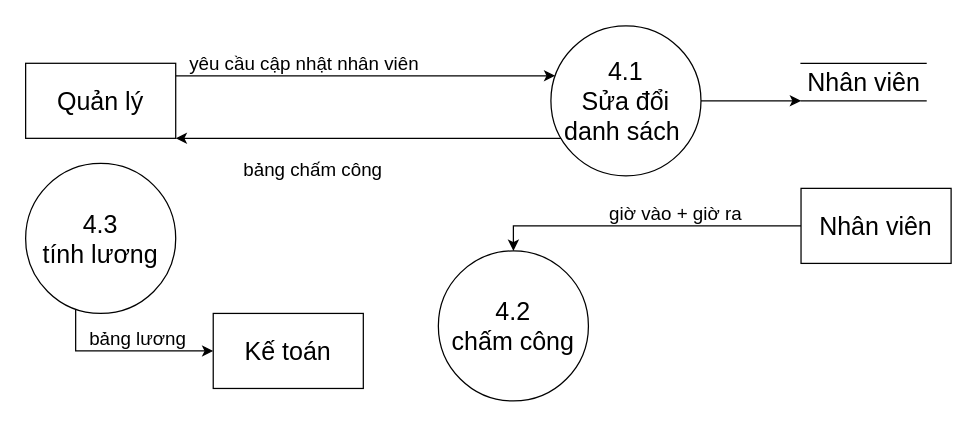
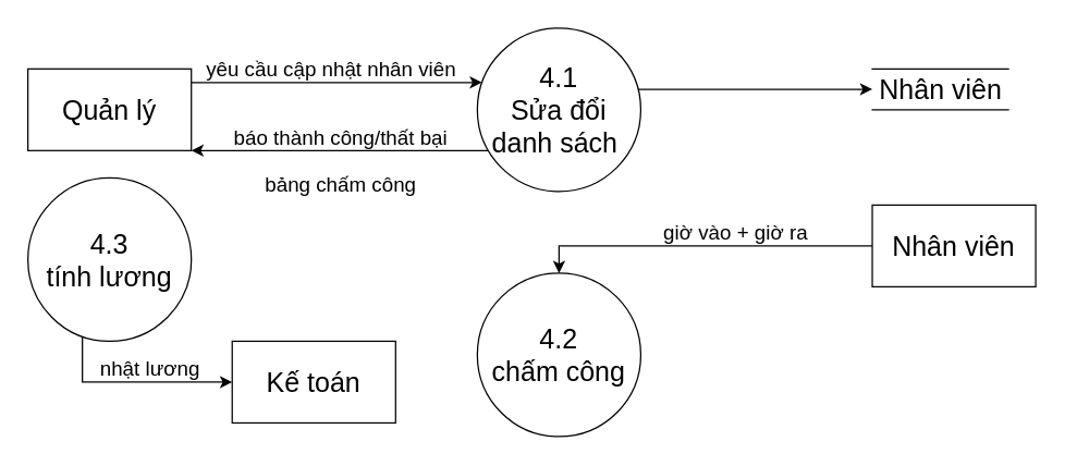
- <mxCell id="7" value="&lt;font style=&quot;font-size: 20px&quot;&gt;4.1&lt;br&gt;Sửa đổi danh sách&amp;nbsp;&lt;br&gt;&lt;/font&gt;" style="ellipse;whiteSpace=wrap;html=1;aspect=fixed;" parent="1" vertex="1"><mxGeometry x="440" y="20" width="120" height="120" as="geometry" /></mxCell>
+ <mxCell id="7" value="&lt;font style=&quot;font-size: 20px&quot;&gt;4.1&lt;br&gt;Sửa đổi danh sách&amp;nbsp;&lt;br&gt;&lt;/font&gt;" style="ellipse;whiteSpace=wrap;html=1;aspect=fixed;" parent="1" vertex="1"><mxGeometry x="350" y="20" width="120" height="120" as="geometry" /></mxCell>
+ <mxCell id="14" value="&lt;span style=&quot;font-size: 15px&quot;&gt;báo thành công/thất bại&lt;/span&gt;" style="text;html=1;strokeColor=none;fillColor=none;align=center;verticalAlign=middle;whiteSpace=wrap;rounded=0;" parent="1" vertex="1"><mxGeometry x="160" y="90" width="180" height="20" as="geometry" /></mxCell>
- <mxCell id="18" value="&lt;span style=&quot;font-size: 15px&quot;&gt;bảng lương&lt;br&gt;&lt;/span&gt;" style="text;html=1;strokeColor=none;fillColor=none;align=center;verticalAlign=middle;whiteSpace=wrap;rounded=0;" parent="1" vertex="1"><mxGeometry x="20" y="260" width="180" height="20" as="geometry" /></mxCell>
+ <mxCell id="18" value="&lt;span style=&quot;font-size: 15px&quot;&gt;nhật lương&lt;br&gt;&lt;/span&gt;" style="text;html=1;strokeColor=none;fillColor=none;align=center;verticalAlign=middle;whiteSpace=wrap;rounded=0;" parent="1" vertex="1"><mxGeometry x="20" y="260" width="180" height="20" as="geometry" /></mxCell>
